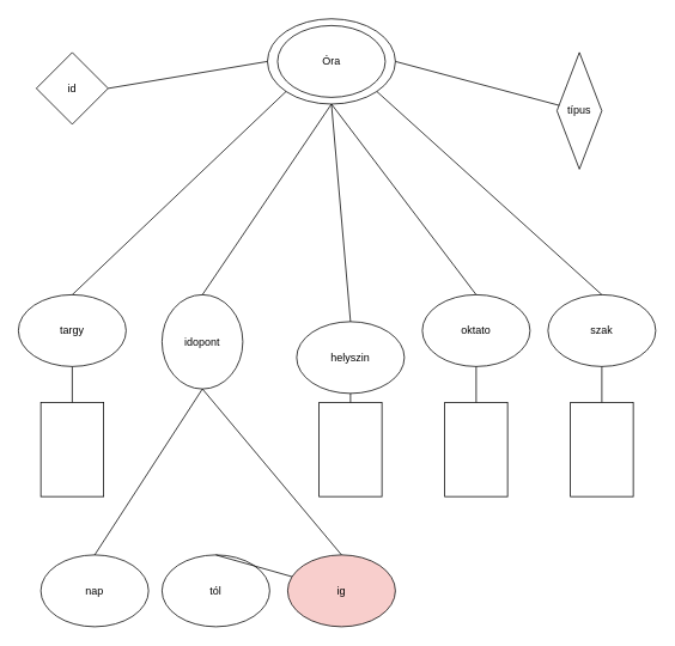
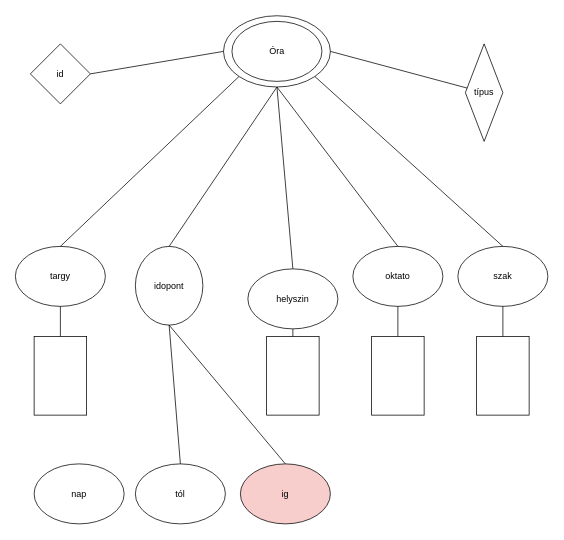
- <mxCell id="29" value="" style="endArrow=none;html=1;rounded=0;exitX=0.5;exitY=0;exitDx=0;exitDy=0;entryX=0.5;entryY=1;entryDx=0;entryDy=0;" edge="1" parent="1" source="15" target="7"><mxGeometry width="50" height="50" relative="1" as="geometry"><mxPoint x="580" y="668" as="sourcePoint" /><mxPoint x="630" y="618" as="targetPoint" /></mxGeometry></mxCell>
- <mxCell id="30" value="" style="endArrow=none;html=1;rounded=0;exitX=0.5;exitY=0;exitDx=0;exitDy=0;" edge="1" parent="1" source="16" target="17"><mxGeometry width="50" height="50" relative="1" as="geometry"><mxPoint x="120" y="488" as="sourcePoint" /><mxPoint x="120" y="448" as="targetPoint" /></mxGeometry></mxCell>
+ <mxCell id="30" value="" style="endArrow=none;html=1;rounded=0;exitX=0.5;exitY=0;exitDx=0;exitDy=0;entryX=0.5;entryY=1;entryDx=0;entryDy=0;" edge="1" parent="1" source="16" target="7"><mxGeometry width="50" height="50" relative="1" as="geometry"><mxPoint x="120" y="488" as="sourcePoint" /><mxPoint x="120" y="448" as="targetPoint" /></mxGeometry></mxCell>
